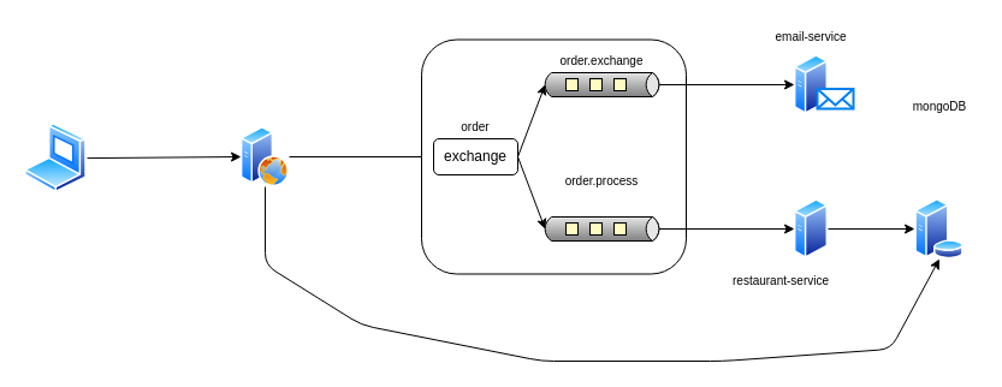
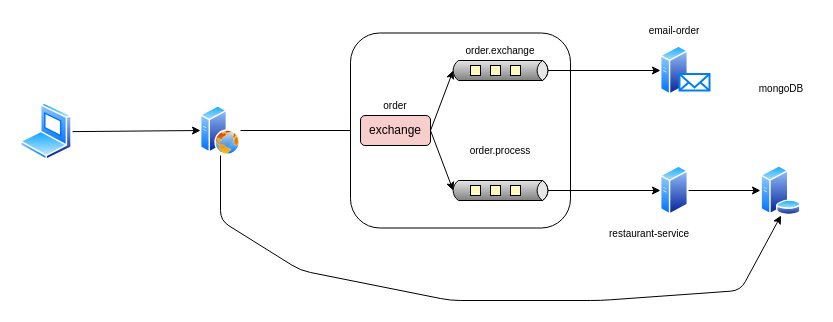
- <mxCell id="21" value="email-service" style="text;html=1;strokeColor=none;fillColor=none;align=center;verticalAlign=middle;whiteSpace=wrap;rounded=0;fontSize=10;" vertex="1" parent="1"><mxGeometry x="639" y="20" width="70" height="20" as="geometry" /></mxCell>
+ <mxCell id="21" value="email-order" style="text;html=1;strokeColor=none;fillColor=none;align=center;verticalAlign=middle;whiteSpace=wrap;rounded=0;fontSize=10;" vertex="1" parent="1"><mxGeometry x="639" y="20" width="70" height="20" as="geometry" /></mxCell>
- <mxCell id="9" value="exchange" style="rounded=1;whiteSpace=wrap;html=1;" vertex="1" parent="1"><mxGeometry x="360" y="115" width="70" height="30" as="geometry" /></mxCell>
+ <mxCell id="9" value="exchange" style="rounded=1;whiteSpace=wrap;html=1;fillColor=#f8cecc;" vertex="1" parent="1"><mxGeometry x="360" y="115" width="70" height="30" as="geometry" /></mxCell>
